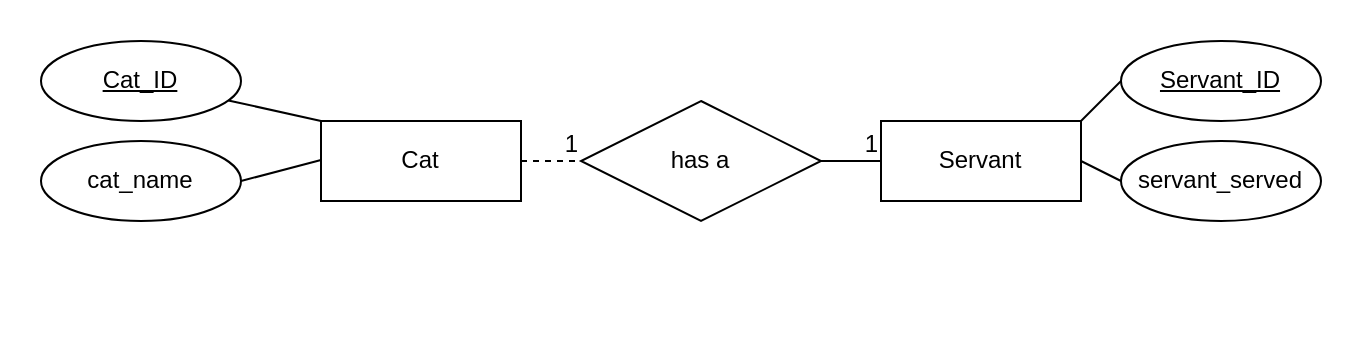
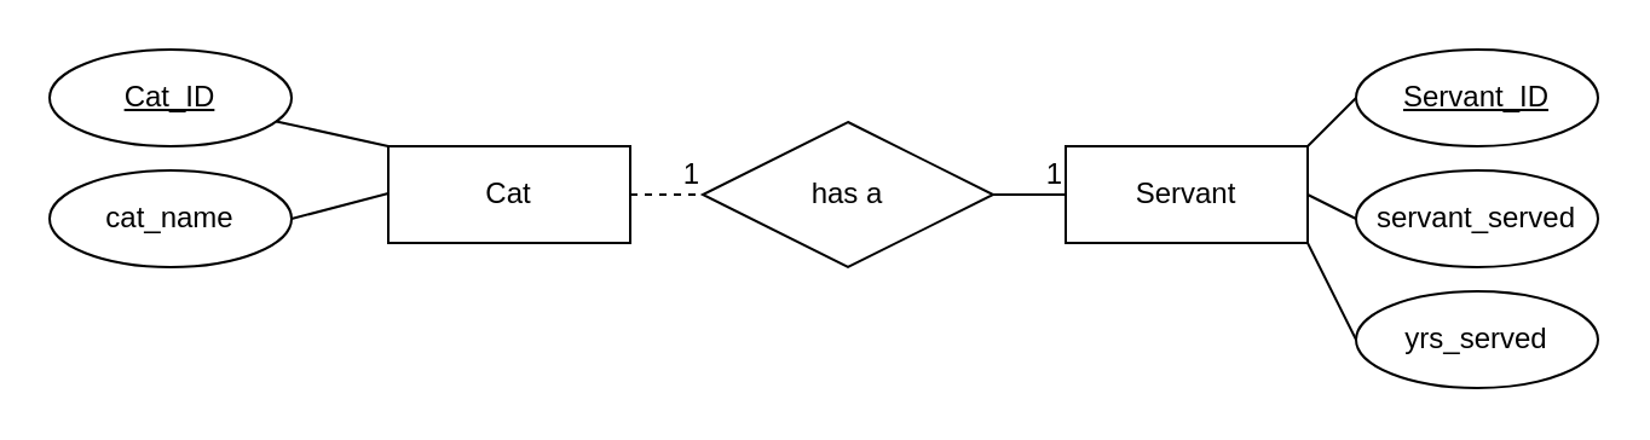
+ <mxCell id="18" value="" style="endArrow=none;html=1;rounded=0;exitX=1;exitY=1;exitDx=0;exitDy=0;entryX=0;entryY=0.5;entryDx=0;entryDy=0;" edge="1" parent="1" source="6" target="9"><mxGeometry relative="1" as="geometry"><mxPoint x="400" y="-50" as="sourcePoint" /><mxPoint x="560" y="-50" as="targetPoint" /></mxGeometry></mxCell>
+ <mxCell id="9" value="yrs_served" style="ellipse;whiteSpace=wrap;html=1;align=center;" vertex="1" parent="1"><mxGeometry x="560" y="120" width="100" height="40" as="geometry" /></mxCell>
